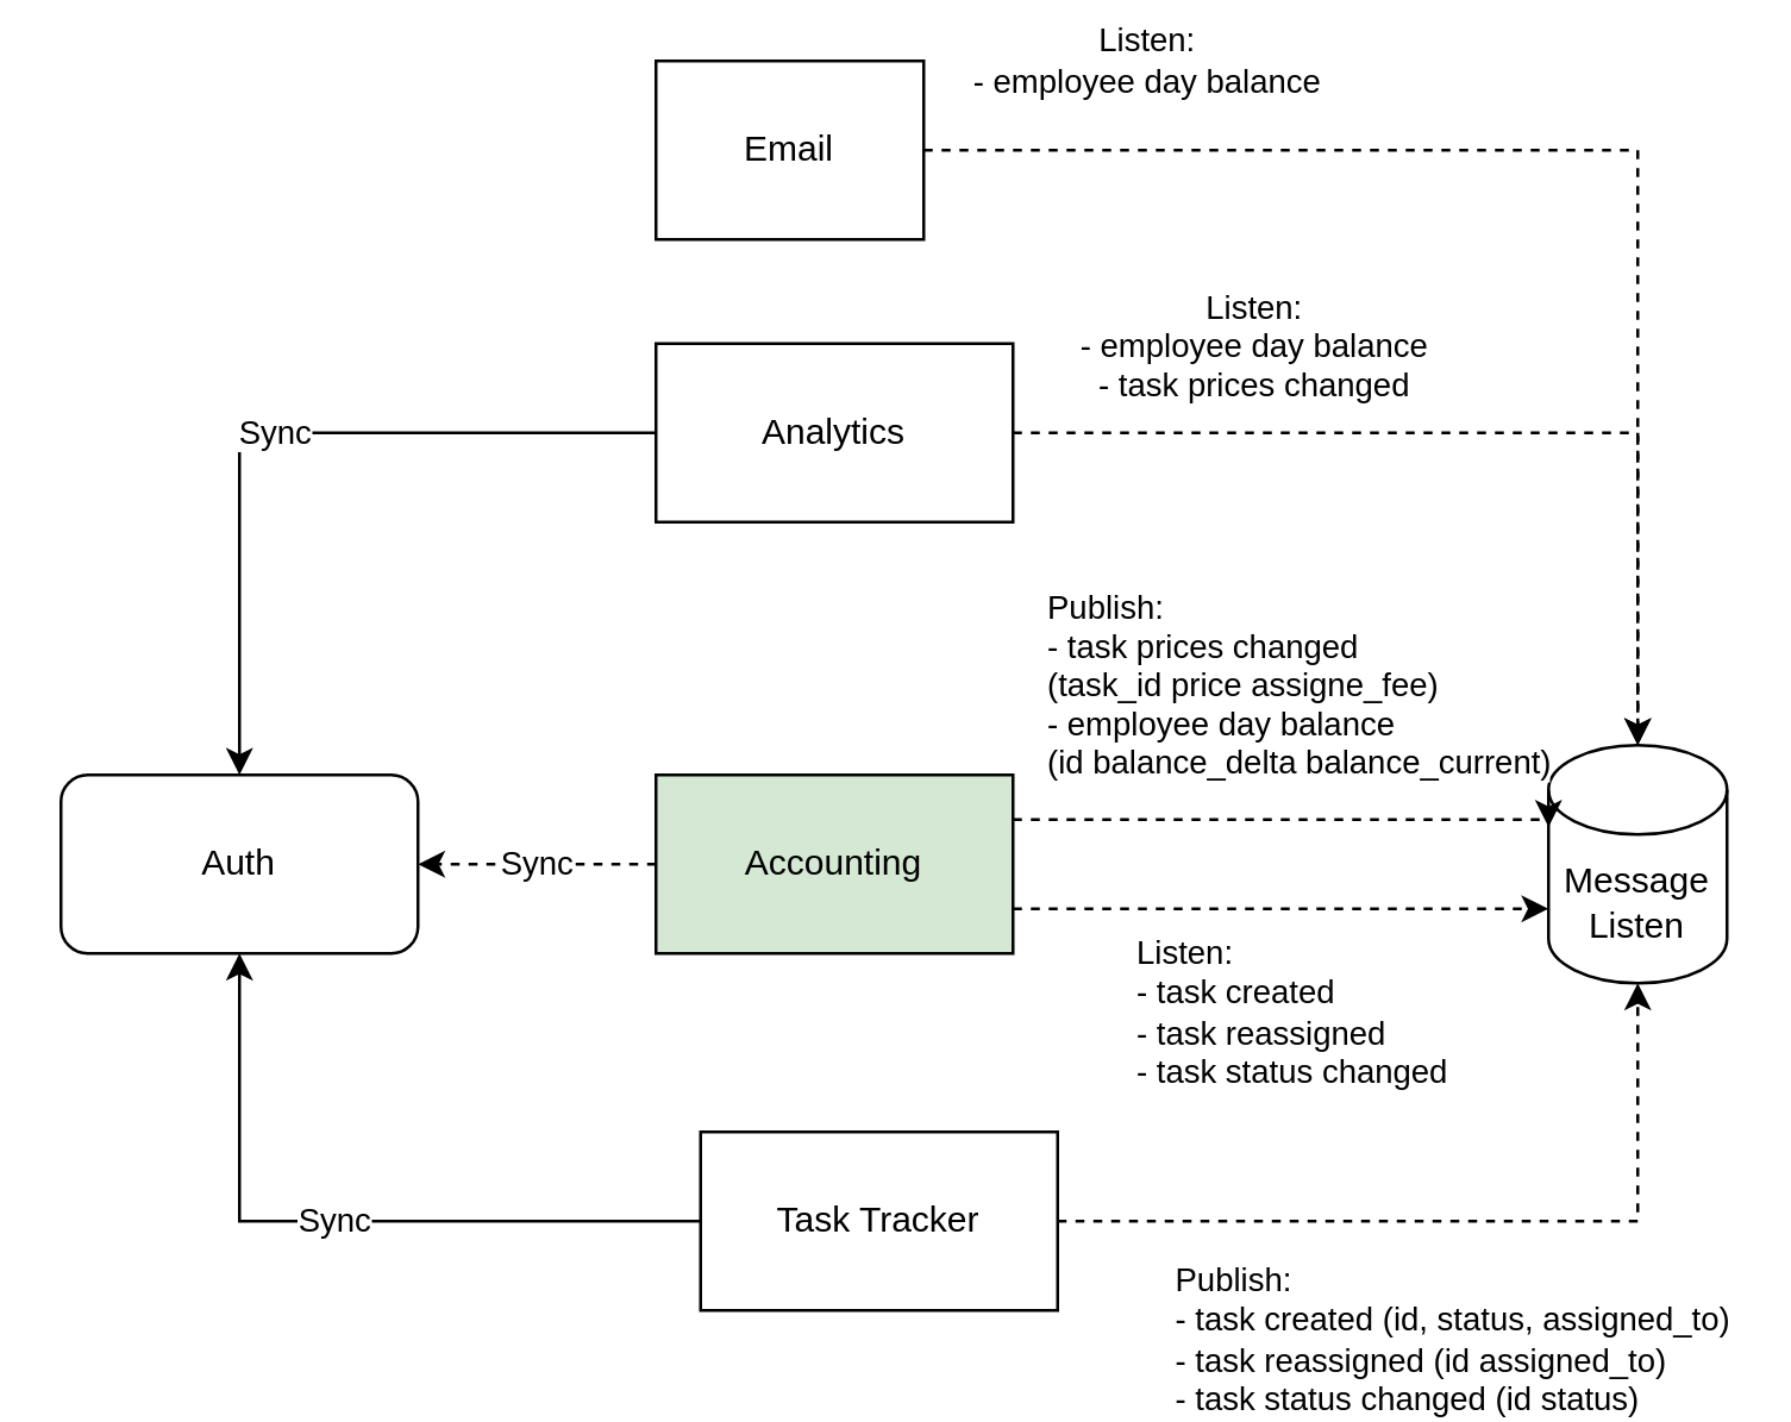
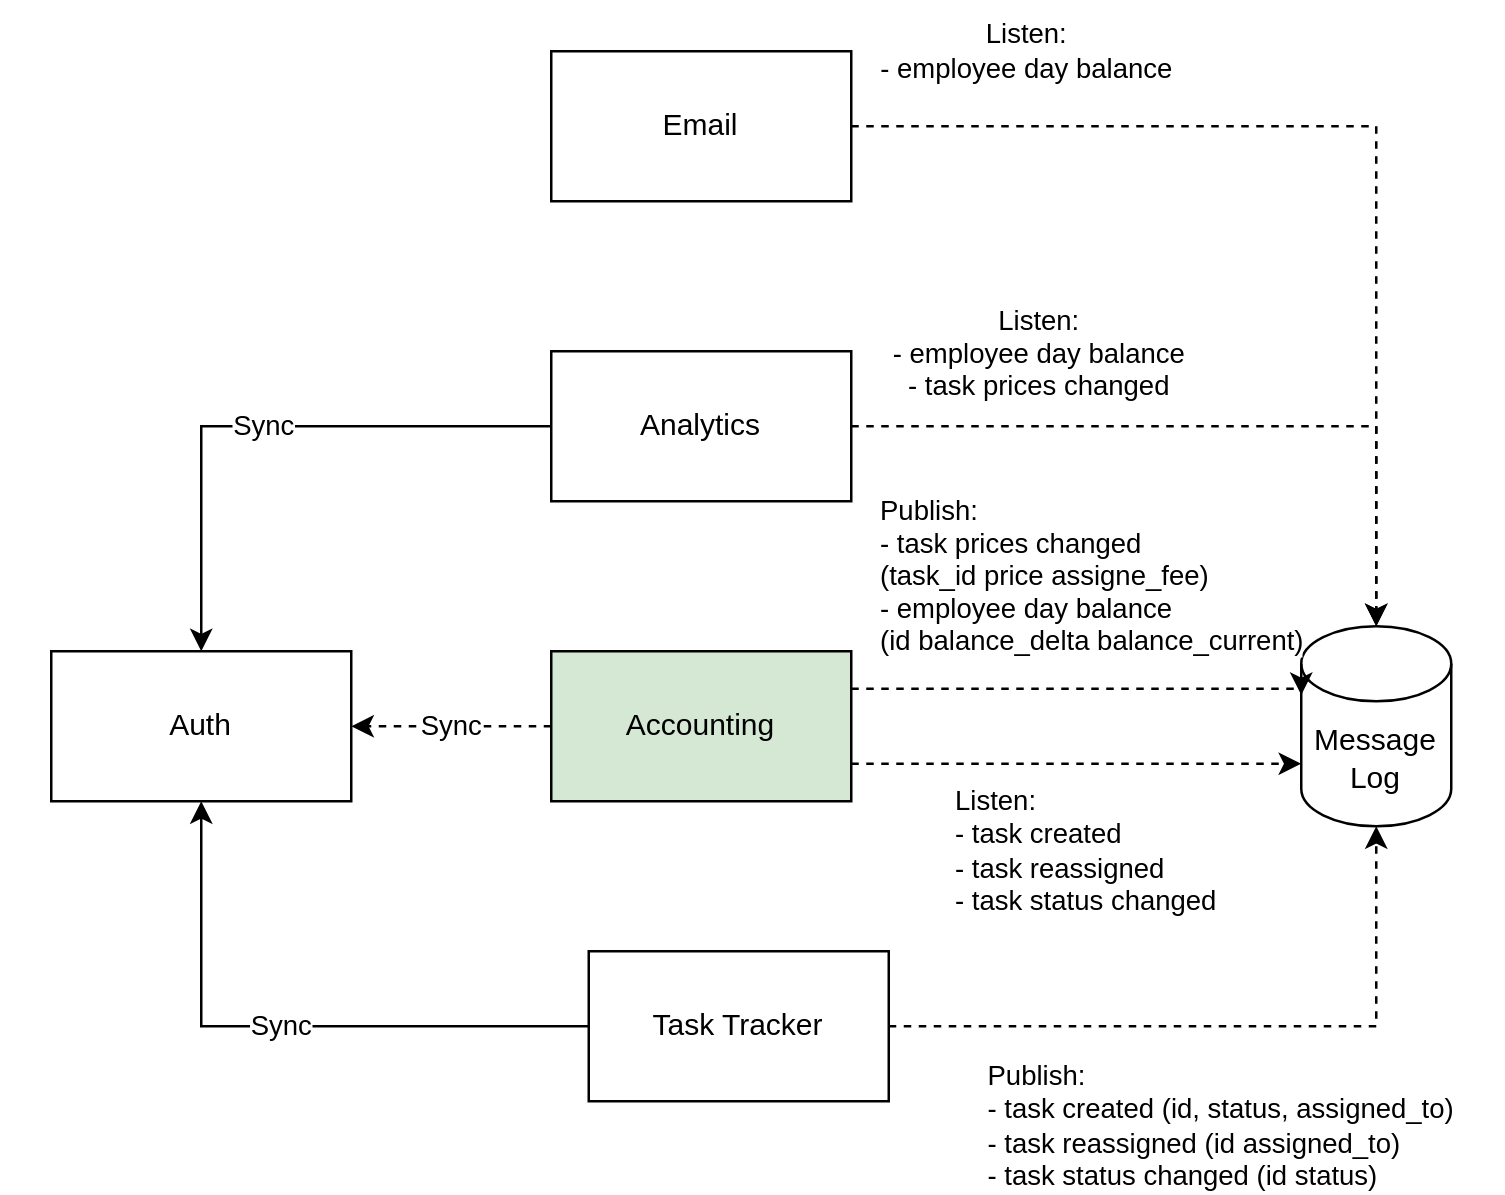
- <mxCell id="16" value="Email" style="rounded=0;whiteSpace=wrap;html=1;" vertex="1" parent="1"><mxGeometry x="220" y="20" width="90" height="60" as="geometry" /></mxCell>
+ <mxCell id="16" value="Email" style="rounded=0;whiteSpace=wrap;html=1;" vertex="1" parent="1"><mxGeometry x="220" y="20" width="120" height="60" as="geometry" /></mxCell>
- <mxCell id="13" value="Analytics" style="rounded=0;whiteSpace=wrap;html=1;" parent="1" vertex="1"><mxGeometry x="220" y="115" width="120" height="60" as="geometry" /></mxCell>
+ <mxCell id="13" value="Analytics" style="rounded=0;whiteSpace=wrap;html=1;" parent="1" vertex="1"><mxGeometry x="220" y="140" width="120" height="60" as="geometry" /></mxCell>
- <mxCell id="14" value="Auth" style="whiteSpace=wrap;html=1;rounded=1;" parent="1" vertex="1"><mxGeometry x="20" y="260" width="120" height="60" as="geometry" /></mxCell>
+ <mxCell id="14" value="Auth" style="rounded=0;whiteSpace=wrap;html=1;" parent="1" vertex="1"><mxGeometry x="20" y="260" width="120" height="60" as="geometry" /></mxCell>
- <mxCell id="5" value="Message&lt;br&gt;Listen" style="shape=cylinder3;whiteSpace=wrap;html=1;boundedLbl=1;backgroundOutline=1;size=15;" parent="1" vertex="1"><mxGeometry x="520" y="250" width="60" height="80" as="geometry" /></mxCell>
+ <mxCell id="5" value="Message&lt;br&gt;Log" style="shape=cylinder3;whiteSpace=wrap;html=1;boundedLbl=1;backgroundOutline=1;size=15;" parent="1" vertex="1"><mxGeometry x="520" y="250" width="60" height="80" as="geometry" /></mxCell>
